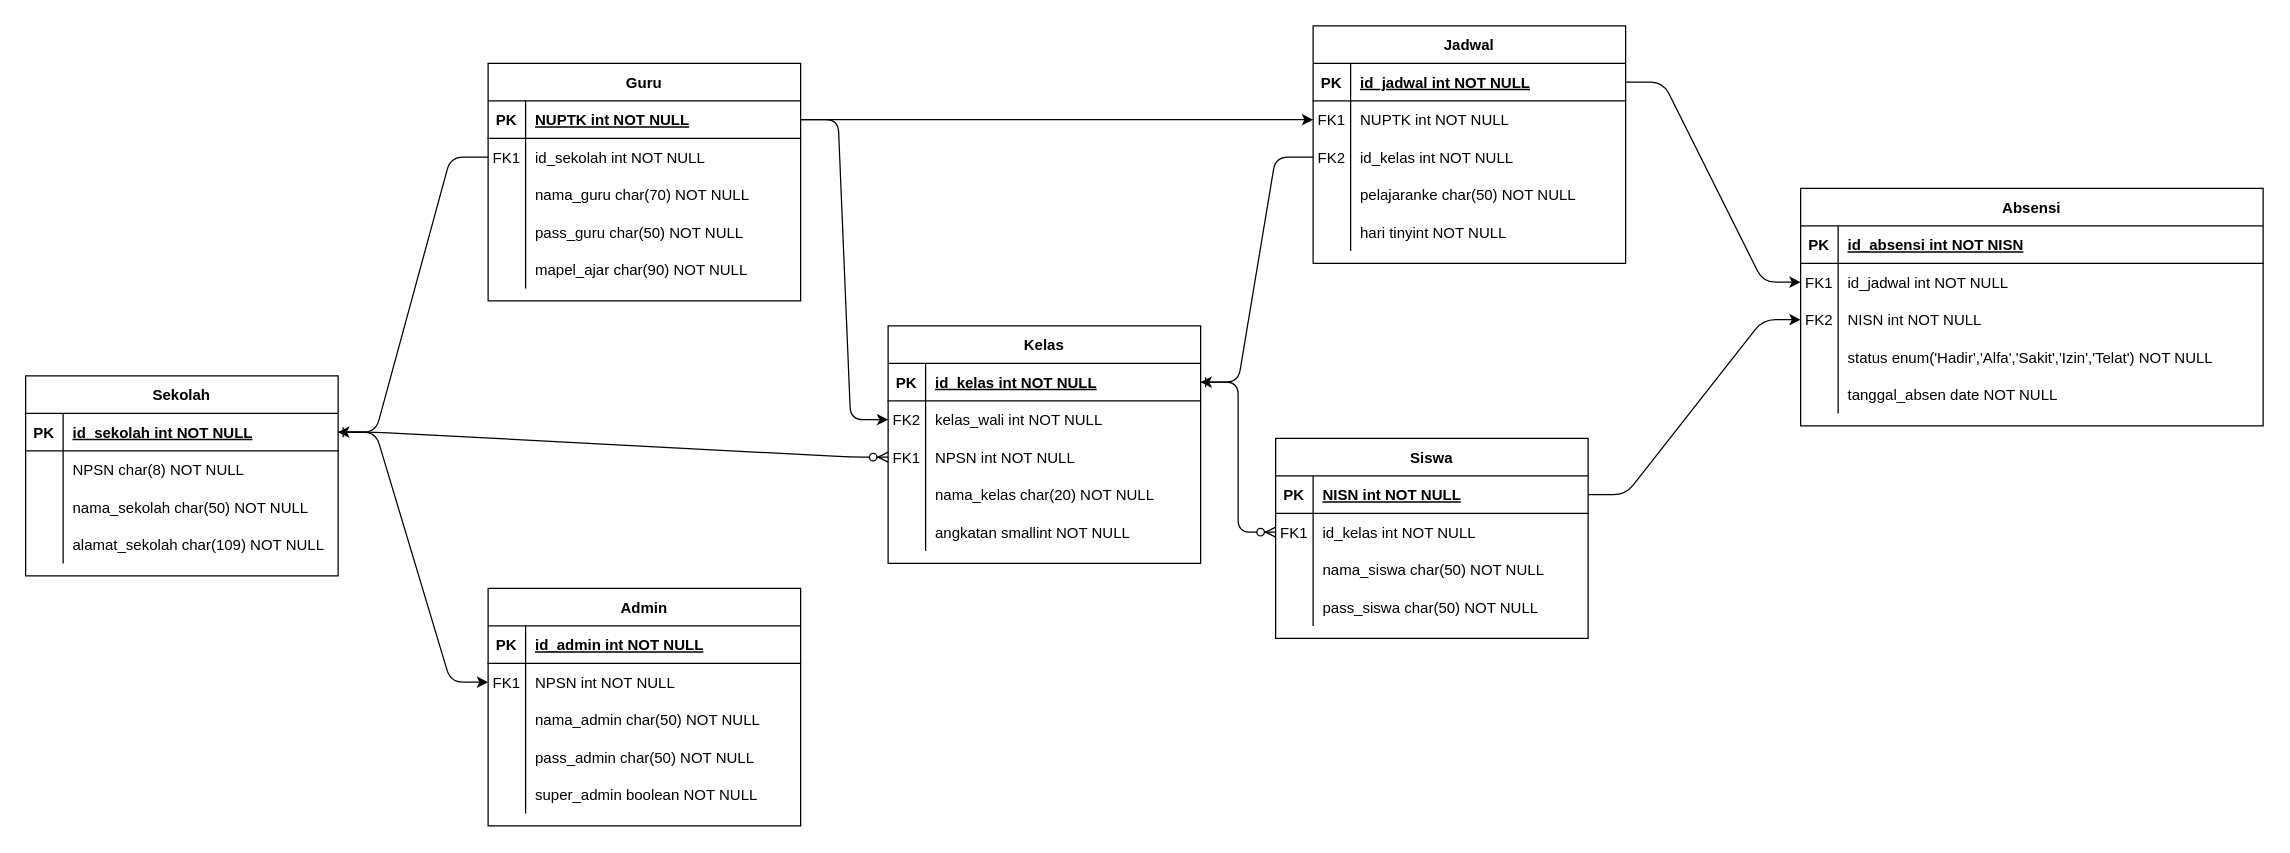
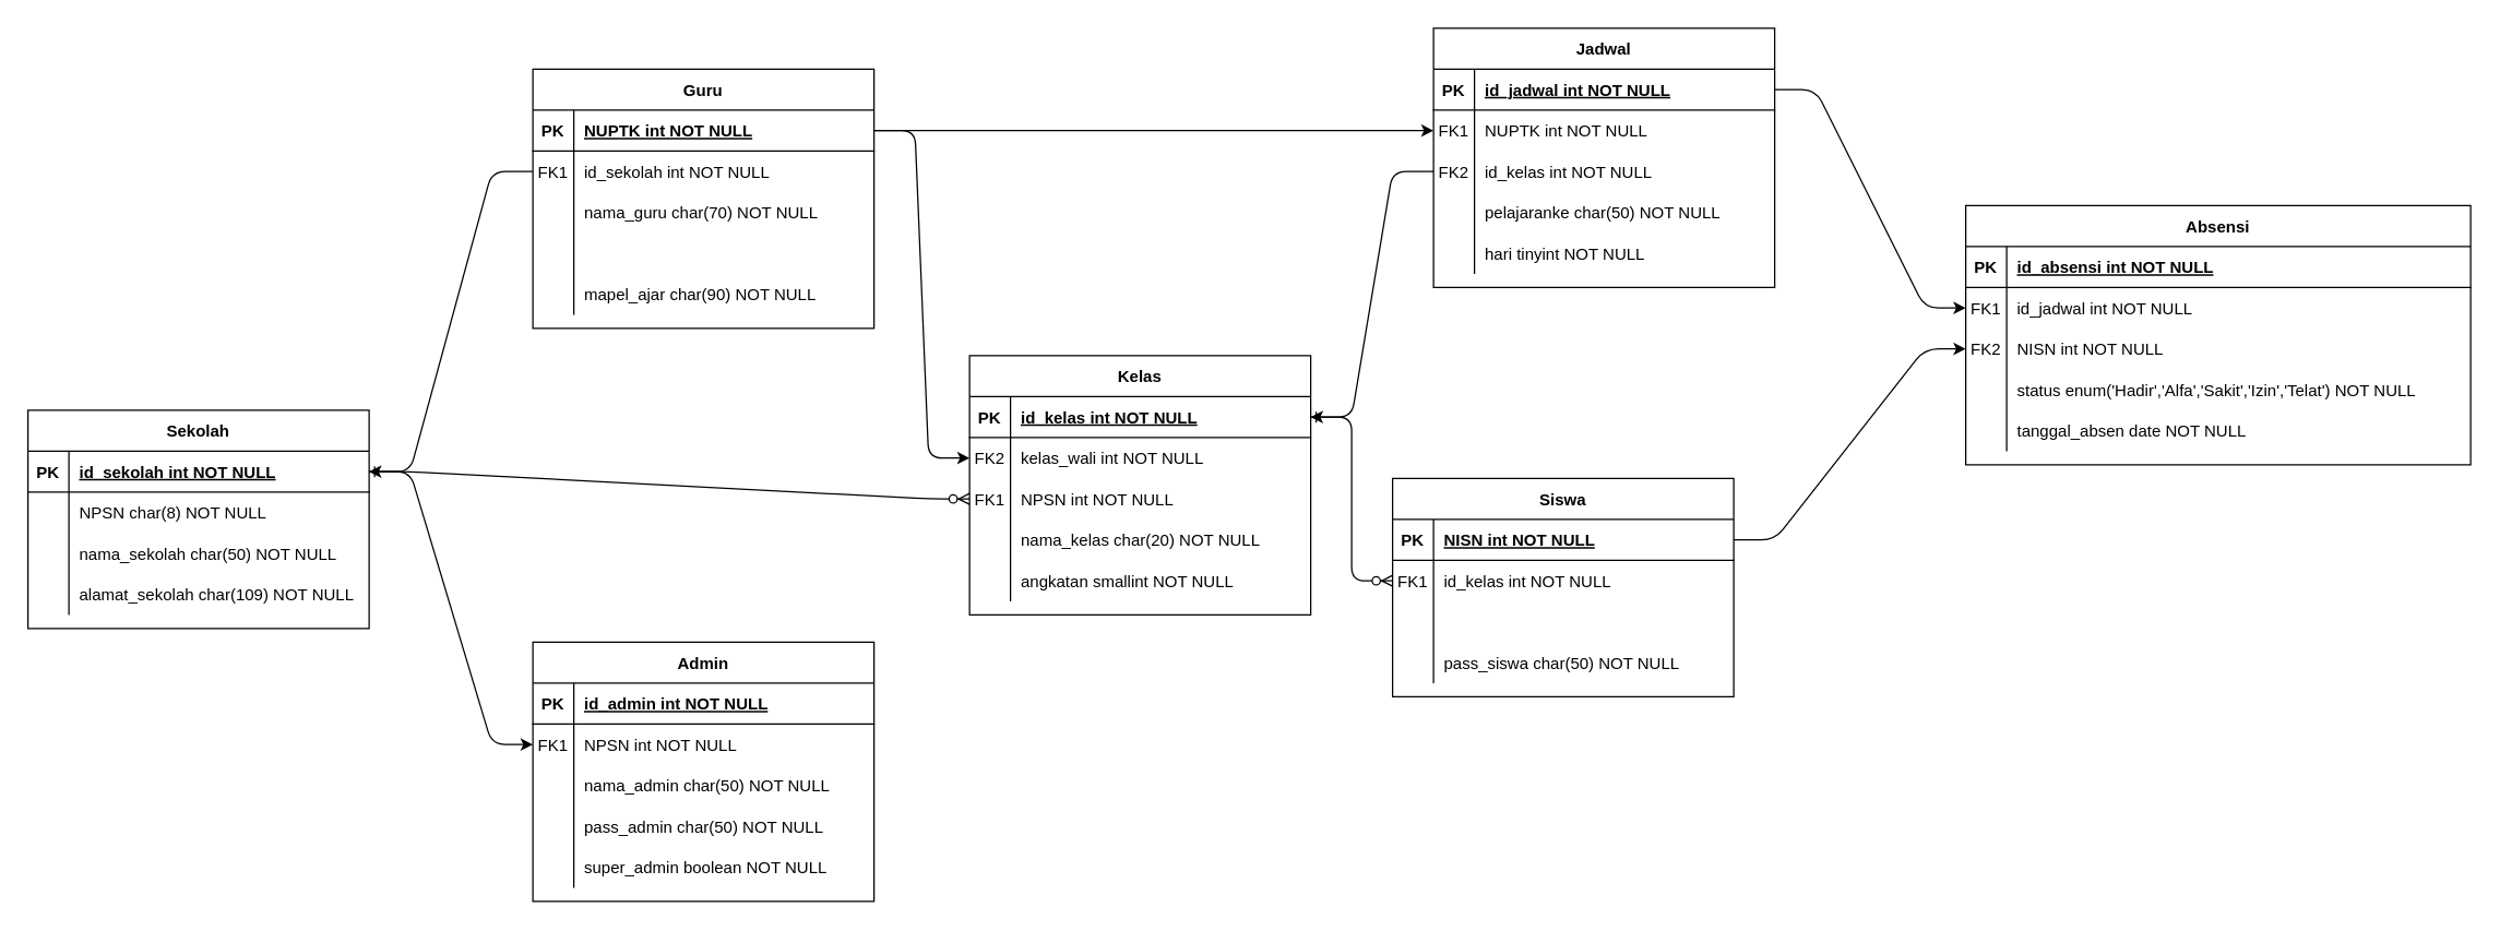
- <mxCell id="45" value="pass_guru char(50) NOT NULL" style="shape=partialRectangle;overflow=hidden;connectable=0;fillColor=none;top=0;left=0;bottom=0;right=0;align=left;spacingLeft=6;" parent="43" vertex="1"><mxGeometry x="30" width="220" height="30" as="geometry"><mxRectangle width="220" height="30" as="alternateBounds" /></mxGeometry></mxCell>
- <mxCell id="82" value="id_absensi int NOT NISN " style="shape=partialRectangle;overflow=hidden;connectable=0;fillColor=none;top=0;left=0;bottom=0;right=0;align=left;spacingLeft=6;fontStyle=5;" parent="80" vertex="1"><mxGeometry x="30" width="340" height="30" as="geometry"><mxRectangle width="340" height="30" as="alternateBounds" /></mxGeometry></mxCell>
+ <mxCell id="82" value="id_absensi int NOT NULL " style="shape=partialRectangle;overflow=hidden;connectable=0;fillColor=none;top=0;left=0;bottom=0;right=0;align=left;spacingLeft=6;fontStyle=5;" parent="80" vertex="1"><mxGeometry x="30" width="340" height="30" as="geometry"><mxRectangle width="340" height="30" as="alternateBounds" /></mxGeometry></mxCell>
- <mxCell id="29" value="nama_siswa char(50) NOT NULL" style="shape=partialRectangle;overflow=hidden;connectable=0;fillColor=none;top=0;left=0;bottom=0;right=0;align=left;spacingLeft=6;" parent="27" vertex="1"><mxGeometry x="30" width="220" height="30" as="geometry"><mxRectangle width="220" height="30" as="alternateBounds" /></mxGeometry></mxCell>
